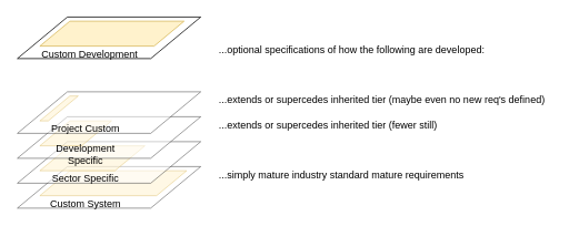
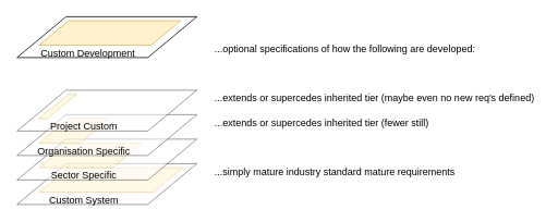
- <mxCell id="11" value="Development Specific" style="text;html=1;strokeColor=none;fillColor=none;align=center;verticalAlign=middle;whiteSpace=wrap;rounded=0;opacity=50;" parent="1" vertex="1"><mxGeometry x="44" y="180" width="116" height="10" as="geometry" /></mxCell>
+ <mxCell id="11" value="Organisation Specific" style="text;html=1;strokeColor=none;fillColor=none;align=center;verticalAlign=middle;whiteSpace=wrap;rounded=0;opacity=50;" parent="1" vertex="1"><mxGeometry x="44" y="180" width="116" height="10" as="geometry" /></mxCell>
